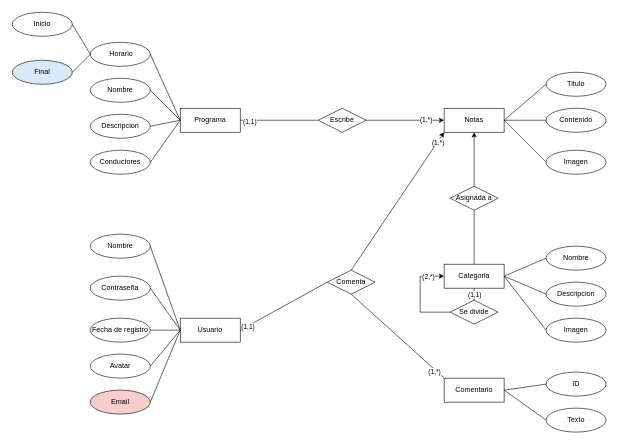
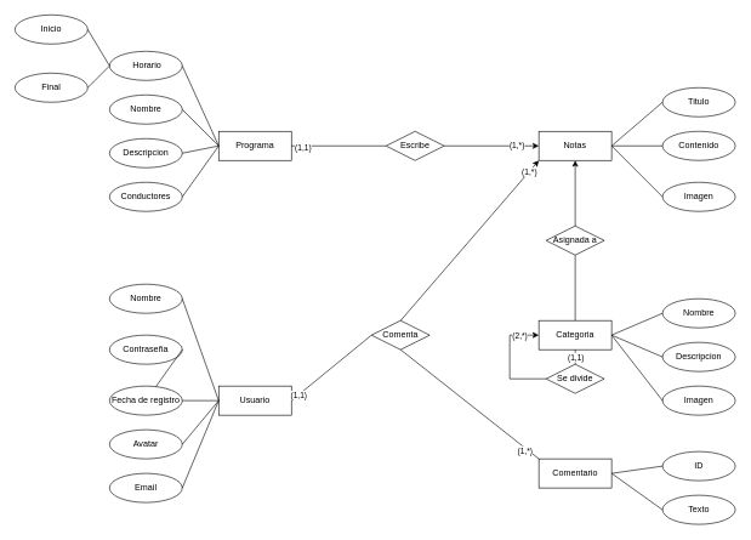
- <mxCell id="3" value="Final" style="ellipse;whiteSpace=wrap;html=1;align=center;fillColor=#dae8fc;" parent="1" vertex="1"><mxGeometry x="20" y="100" width="100" height="40" as="geometry" /></mxCell>
+ <mxCell id="3" value="Final" style="ellipse;whiteSpace=wrap;html=1;align=center;" parent="1" vertex="1"><mxGeometry x="20" y="100" width="100" height="40" as="geometry" /></mxCell>
- <mxCell id="53" value="Comenta" style="shape=rhombus;perimeter=rhombusPerimeter;whiteSpace=wrap;html=1;align=center;" parent="1" vertex="1"><mxGeometry x="545" y="450" width="80" height="40" as="geometry" /></mxCell>
+ <mxCell id="53" value="Comenta" style="shape=rhombus;perimeter=rhombusPerimeter;whiteSpace=wrap;html=1;align=center;" parent="1" vertex="1"><mxGeometry x="510" y="440" width="80" height="40" as="geometry" /></mxCell>
- <mxCell id="36" value="" style="endArrow=none;html=1;rounded=0;exitX=1;exitY=0.5;exitDx=0;exitDy=0;entryX=0;entryY=0.5;entryDx=0;entryDy=0;" parent="1" source="33" target="29" edge="1"><mxGeometry width="50" height="50" relative="1" as="geometry"><mxPoint x="530" y="400" as="sourcePoint" /><mxPoint x="580" y="350" as="targetPoint" /></mxGeometry></mxCell>
+ <mxCell id="36" value="" style="endArrow=none;html=1;rounded=0;exitX=1;exitY=0.5;exitDx=0;exitDy=0;" parent="1" source="33" target="32" edge="1"><mxGeometry width="50" height="50" relative="1" as="geometry"><mxPoint x="530" y="400" as="sourcePoint" /><mxPoint x="580" y="350" as="targetPoint" /></mxGeometry></mxCell>
- <mxCell id="30" value="Email" style="ellipse;whiteSpace=wrap;html=1;align=center;fillColor=#f8cecc;" parent="1" vertex="1"><mxGeometry x="150" y="650" width="100" height="40" as="geometry" /></mxCell>
+ <mxCell id="30" value="Email" style="ellipse;whiteSpace=wrap;html=1;align=center;" parent="1" vertex="1"><mxGeometry x="150" y="650" width="100" height="40" as="geometry" /></mxCell>
